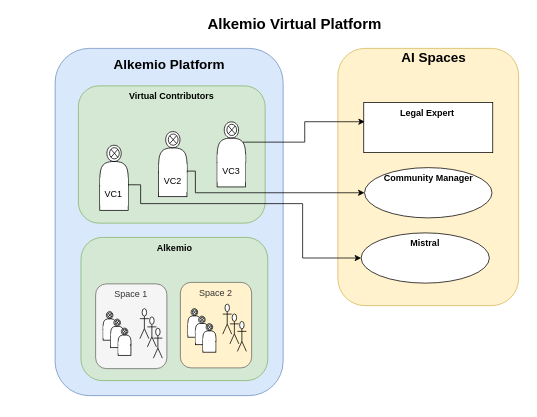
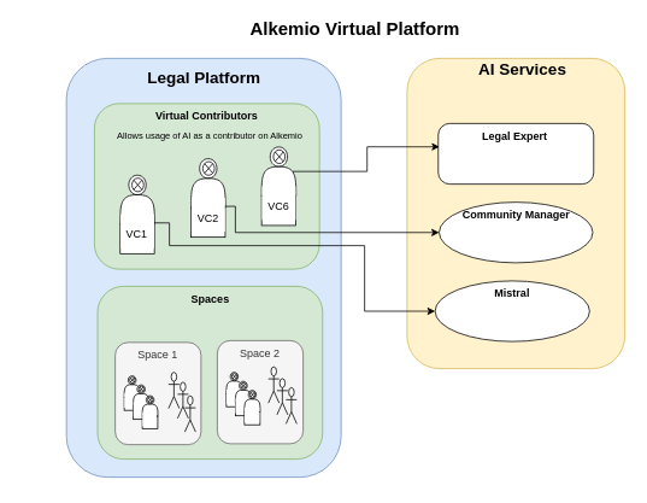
- <mxCell id="83" value="&lt;font style=&quot;font-size: 18px&quot;&gt;&lt;b&gt;AI Spaces&lt;br&gt;&lt;/b&gt;&lt;/font&gt;" style="text;html=1;strokeColor=none;fillColor=none;align=center;verticalAlign=middle;whiteSpace=wrap;rounded=0;container=0;" parent="78" vertex="1"><mxGeometry x="37" y="16.004" width="200" height="35.434" as="geometry" /></mxCell>
+ <mxCell id="83" value="&lt;font style=&quot;font-size: 18px&quot;&gt;&lt;b&gt;AI Services&lt;br&gt;&lt;/b&gt;&lt;/font&gt;" style="text;html=1;strokeColor=none;fillColor=none;align=center;verticalAlign=middle;whiteSpace=wrap;rounded=0;container=0;" parent="78" vertex="1"><mxGeometry x="37" y="16.004" width="200" height="35.434" as="geometry" /></mxCell>
- <mxCell id="87" value="&lt;b&gt;&lt;font style=&quot;font-size: 18px&quot;&gt;Alkemio Platform&lt;/font&gt;&lt;/b&gt;" style="text;html=1;strokeColor=none;fillColor=none;align=center;verticalAlign=middle;whiteSpace=wrap;rounded=0;" parent="1" vertex="1"><mxGeometry x="48" y="66" width="354.55" height="40.43" as="geometry" /></mxCell>
+ <mxCell id="87" value="&lt;b&gt;&lt;font style=&quot;font-size: 18px&quot;&gt;Legal Platform&lt;/font&gt;&lt;/b&gt;" style="text;html=1;strokeColor=none;fillColor=none;align=center;verticalAlign=middle;whiteSpace=wrap;rounded=0;" parent="1" vertex="1"><mxGeometry x="48" y="66" width="354.55" height="40.43" as="geometry" /></mxCell>
+ <mxCell id="40" value="&lt;div style=&quot;font-size: 10px;&quot;&gt;&lt;font style=&quot;font-size: 10px;&quot;&gt;Allows usage of AI as a contributor on Alkemio&lt;/font&gt;&lt;/div&gt;" style="text;html=1;fillColor=none;align=center;verticalAlign=middle;whiteSpace=wrap;rounded=1;strokeColor=none;fontSize=10;" parent="3" vertex="1"><mxGeometry x="103" y="97" width="218" height="24" as="geometry" /></mxCell>
- <mxCell id="80" value="&lt;b&gt;Legal Expert&amp;nbsp;&lt;/b&gt;&lt;div&gt;&lt;br&gt;&lt;/div&gt;&lt;div&gt;&lt;br&gt;&lt;/div&gt;&lt;div&gt;&lt;br&gt;&lt;/div&gt;&lt;div&gt;&lt;br&gt;&lt;/div&gt;&lt;div&gt;&lt;br&gt;&lt;/div&gt;&lt;div&gt;&lt;br&gt;&lt;/div&gt;" style="whiteSpace=wrap;html=1;arcSize=19;verticalAlign=top;container=0;rounded=0;" vertex="1" parent="78"><mxGeometry x="43.5" y="93" width="172" height="67" as="geometry" /></mxCell>
+ <mxCell id="80" value="&lt;b&gt;Legal Expert&amp;nbsp;&lt;/b&gt;&lt;div&gt;&lt;br&gt;&lt;/div&gt;&lt;div&gt;&lt;br&gt;&lt;/div&gt;&lt;div&gt;&lt;br&gt;&lt;/div&gt;&lt;div&gt;&lt;br&gt;&lt;/div&gt;&lt;div&gt;&lt;br&gt;&lt;/div&gt;&lt;div&gt;&lt;br&gt;&lt;/div&gt;" style="rounded=1;whiteSpace=wrap;html=1;arcSize=19;verticalAlign=top;container=0;" vertex="1" parent="78"><mxGeometry x="43.5" y="93" width="172" height="67" as="geometry" /></mxCell>
- <mxCell id="13" value="VC3" style="text;html=1;align=center;verticalAlign=middle;whiteSpace=wrap;rounded=0;" vertex="1" parent="7"><mxGeometry x="-11.07" y="50.56" width="60" height="30" as="geometry" /></mxCell>
+ <mxCell id="13" value="VC6" style="text;html=1;align=center;verticalAlign=middle;whiteSpace=wrap;rounded=0;" vertex="1" parent="7"><mxGeometry x="-11.07" y="50.56" width="60" height="30" as="geometry" /></mxCell>
- <mxCell id="30" value="&lt;b&gt;Alkemio&lt;/b&gt;" style="rounded=1;whiteSpace=wrap;html=1;fillColor=#d5e8d4;strokeColor=#82b366;verticalAlign=top;" vertex="1" parent="3"><mxGeometry x="87.5" y="276" width="249" height="191" as="geometry" /></mxCell>
+ <mxCell id="30" value="&lt;b&gt;Spaces&lt;/b&gt;" style="rounded=1;whiteSpace=wrap;html=1;fillColor=#d5e8d4;strokeColor=#82b366;verticalAlign=top;" vertex="1" parent="3"><mxGeometry x="87.5" y="276" width="249" height="191" as="geometry" /></mxCell>
- <mxCell id="32" value="Space 2" style="rounded=1;whiteSpace=wrap;html=1;fillColor=#fff2cc;fontColor=#333333;strokeColor=#666666;verticalAlign=top;" vertex="1" parent="3"><mxGeometry x="220" y="336" width="95" height="114" as="geometry" /></mxCell>
+ <mxCell id="32" value="Space 2" style="rounded=1;whiteSpace=wrap;html=1;fillColor=#f5f5f5;fontColor=#333333;strokeColor=#666666;verticalAlign=top;" vertex="1" parent="3"><mxGeometry x="220" y="336" width="95" height="114" as="geometry" /></mxCell>
